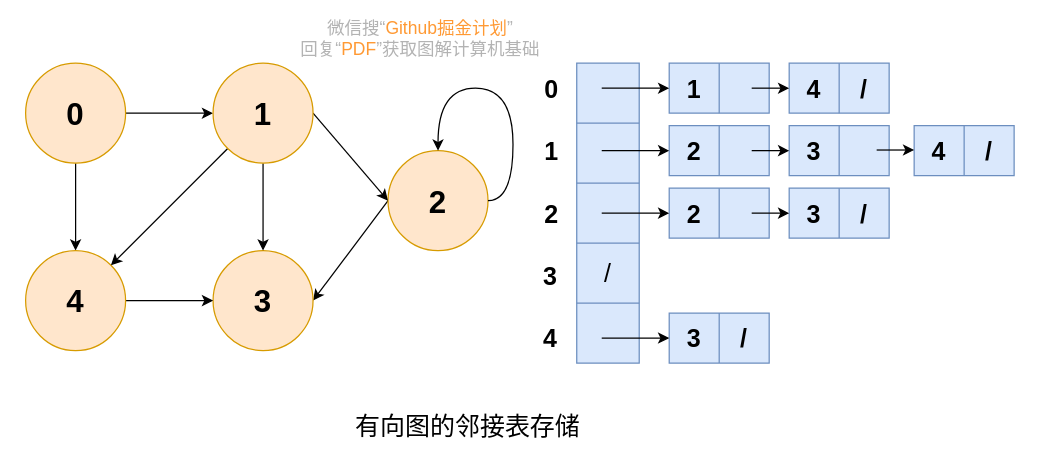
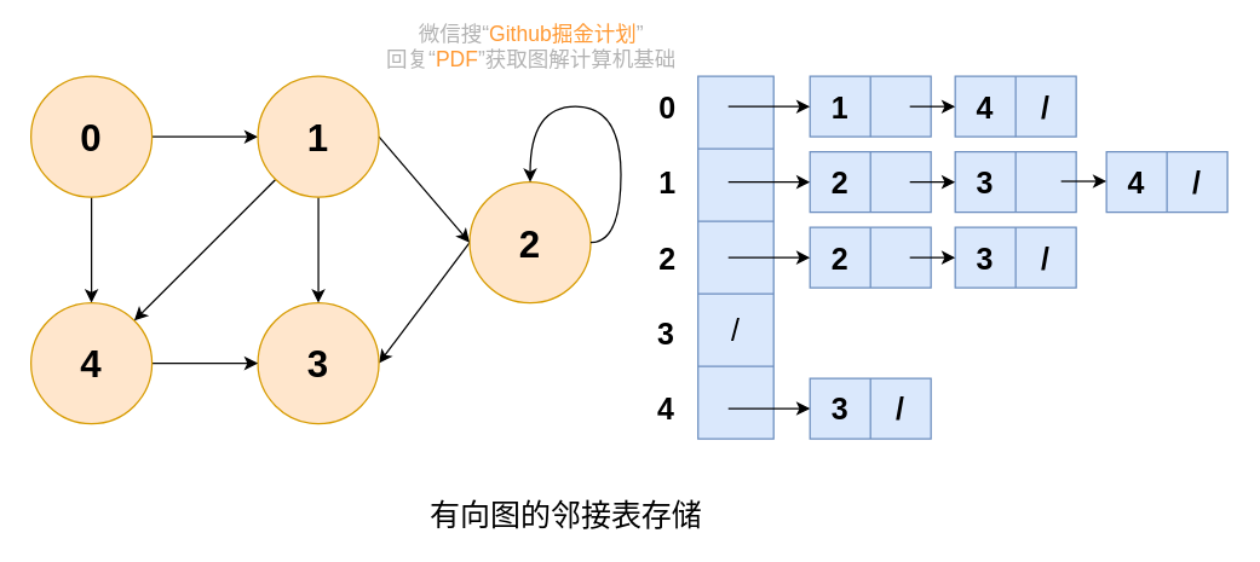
- <mxCell id="72" value="微信搜“&lt;font color=&quot;#ff9933&quot;&gt;Github掘金计划&lt;/font&gt;”&lt;br style=&quot;font-size: 14px&quot;&gt;回复“&lt;font color=&quot;#ff9933&quot;&gt;PDF&lt;/font&gt;”获取图解计算机基础" style="text;html=1;strokeColor=none;fillColor=none;align=center;verticalAlign=middle;whiteSpace=wrap;rounded=0;labelBackgroundColor=none;fontSize=14;fontColor=#B3B3B3;" vertex="1" parent="1"><mxGeometry x="226" y="20" width="220" height="20" as="geometry" /></mxCell>
+ <mxCell id="72" value="微信搜“&lt;font color=&quot;#ff9933&quot;&gt;Github掘金计划&lt;/font&gt;”&lt;br style=&quot;font-size: 14px&quot;&gt;回复“&lt;font color=&quot;#ff9933&quot;&gt;PDF&lt;/font&gt;”获取图解计算机基础" style="text;html=1;strokeColor=none;fillColor=none;align=center;verticalAlign=middle;whiteSpace=wrap;rounded=0;labelBackgroundColor=none;fontSize=14;fontColor=#B3B3B3;" vertex="1" parent="1"><mxGeometry x="241" y="20" width="220" height="20" as="geometry" /></mxCell>
